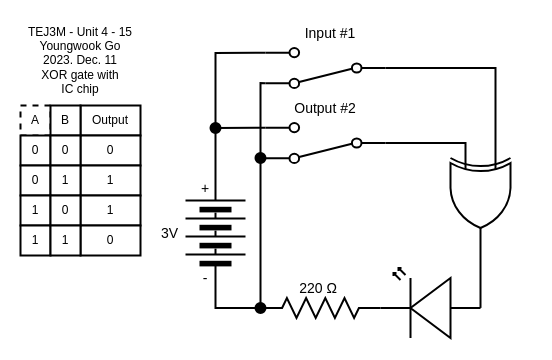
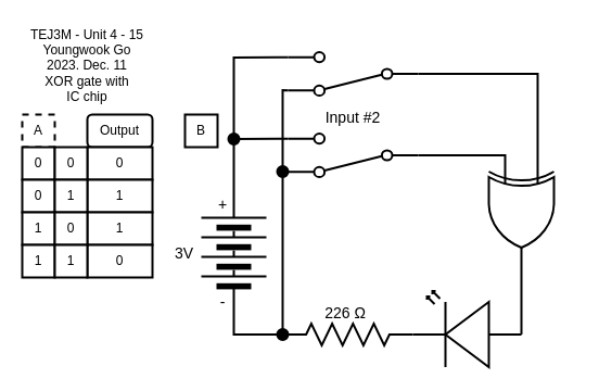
- <mxCell id="27" value="Input #1" style="text;html=1;strokeColor=none;fillColor=none;align=center;verticalAlign=middle;whiteSpace=wrap;rounded=0;strokeWidth=2;fontSize=14;" parent="1" vertex="1"><mxGeometry x="270" y="22.5" width="120" height="20" as="geometry" /></mxCell>
- <mxCell id="18" value="Output #2" style="text;html=1;strokeColor=none;fillColor=none;align=center;verticalAlign=middle;whiteSpace=wrap;rounded=0;strokeWidth=2;fontSize=14;" parent="1" vertex="1"><mxGeometry x="265" y="97.5" width="120" height="20" as="geometry" /></mxCell>
+ <mxCell id="18" value="Input #2" style="text;html=1;strokeColor=none;fillColor=none;align=center;verticalAlign=middle;whiteSpace=wrap;rounded=0;strokeWidth=2;fontSize=14;" parent="1" vertex="1"><mxGeometry x="265" y="97.5" width="120" height="20" as="geometry" /></mxCell>
- <mxCell id="30" value="B" style="rounded=0;whiteSpace=wrap;html=1;strokeWidth=2;glass=0;" parent="1" vertex="1"><mxGeometry x="50" y="105" width="30" height="30" as="geometry" /></mxCell>
+ <mxCell id="30" value="B" style="rounded=0;whiteSpace=wrap;html=1;strokeWidth=2;glass=0;" parent="1" vertex="1"><mxGeometry x="170" y="105" width="30" height="30" as="geometry" /></mxCell>
- <mxCell id="4" value="Output" style="rounded=0;whiteSpace=wrap;html=1;strokeWidth=2;glass=0;" parent="1" vertex="1"><mxGeometry x="80" y="105" width="60" height="30" as="geometry" /></mxCell>
+ <mxCell id="4" value="Output" style="whiteSpace=wrap;html=1;strokeWidth=2;glass=0;rounded=1;" parent="1" vertex="1"><mxGeometry x="80" y="105" width="60" height="30" as="geometry" /></mxCell>
- <mxCell id="19" value="&lt;span style=&quot;font-size: 14px;&quot;&gt;220&amp;nbsp;Ω&lt;/span&gt;&amp;nbsp;" style="text;html=1;strokeColor=none;fillColor=none;align=center;verticalAlign=middle;whiteSpace=wrap;rounded=0;strokeWidth=2;fontSize=14;" parent="1" vertex="1"><mxGeometry x="260" y="277.5" width="120" height="20" as="geometry" /></mxCell>
+ <mxCell id="19" value="&lt;span style=&quot;font-size: 14px;&quot;&gt;226&amp;nbsp;Ω&lt;/span&gt;&amp;nbsp;" style="text;html=1;strokeColor=none;fillColor=none;align=center;verticalAlign=middle;whiteSpace=wrap;rounded=0;strokeWidth=2;fontSize=14;" parent="1" vertex="1"><mxGeometry x="260" y="277.5" width="120" height="20" as="geometry" /></mxCell>
